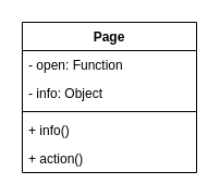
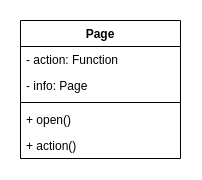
- <mxCell id="3" value="- open: Function" style="text;strokeColor=none;fillColor=none;align=left;verticalAlign=top;spacingLeft=4;spacingRight=4;overflow=hidden;rotatable=0;points=[[0,0.5],[1,0.5]];portConstraint=eastwest;" vertex="1" parent="2"><mxGeometry y="26" width="160" height="26" as="geometry" /></mxCell>
+ <mxCell id="3" value="- action: Function" style="text;strokeColor=none;fillColor=none;align=left;verticalAlign=top;spacingLeft=4;spacingRight=4;overflow=hidden;rotatable=0;points=[[0,0.5],[1,0.5]];portConstraint=eastwest;" vertex="1" parent="2"><mxGeometry y="26" width="160" height="26" as="geometry" /></mxCell>
- <mxCell id="4" value="- info: Object" style="text;strokeColor=none;fillColor=none;align=left;verticalAlign=top;spacingLeft=4;spacingRight=4;overflow=hidden;rotatable=0;points=[[0,0.5],[1,0.5]];portConstraint=eastwest;" vertex="1" parent="2"><mxGeometry y="52" width="160" height="26" as="geometry" /></mxCell>
+ <mxCell id="4" value="- info: Page" style="text;strokeColor=none;fillColor=none;align=left;verticalAlign=top;spacingLeft=4;spacingRight=4;overflow=hidden;rotatable=0;points=[[0,0.5],[1,0.5]];portConstraint=eastwest;" vertex="1" parent="2"><mxGeometry y="52" width="160" height="26" as="geometry" /></mxCell>
- <mxCell id="6" value="+ info()" style="text;strokeColor=none;fillColor=none;align=left;verticalAlign=top;spacingLeft=4;spacingRight=4;overflow=hidden;rotatable=0;points=[[0,0.5],[1,0.5]];portConstraint=eastwest;" vertex="1" parent="2"><mxGeometry y="86" width="160" height="26" as="geometry" /></mxCell>
+ <mxCell id="6" value="+ open()" style="text;strokeColor=none;fillColor=none;align=left;verticalAlign=top;spacingLeft=4;spacingRight=4;overflow=hidden;rotatable=0;points=[[0,0.5],[1,0.5]];portConstraint=eastwest;" vertex="1" parent="2"><mxGeometry y="86" width="160" height="26" as="geometry" /></mxCell>
